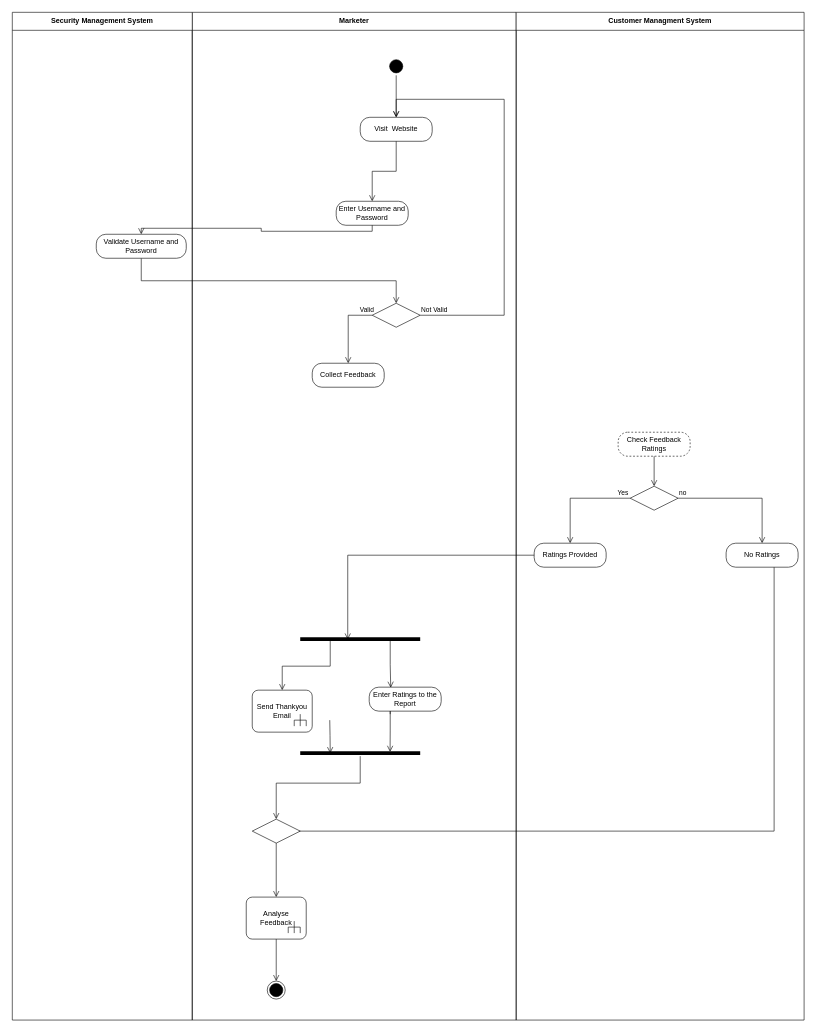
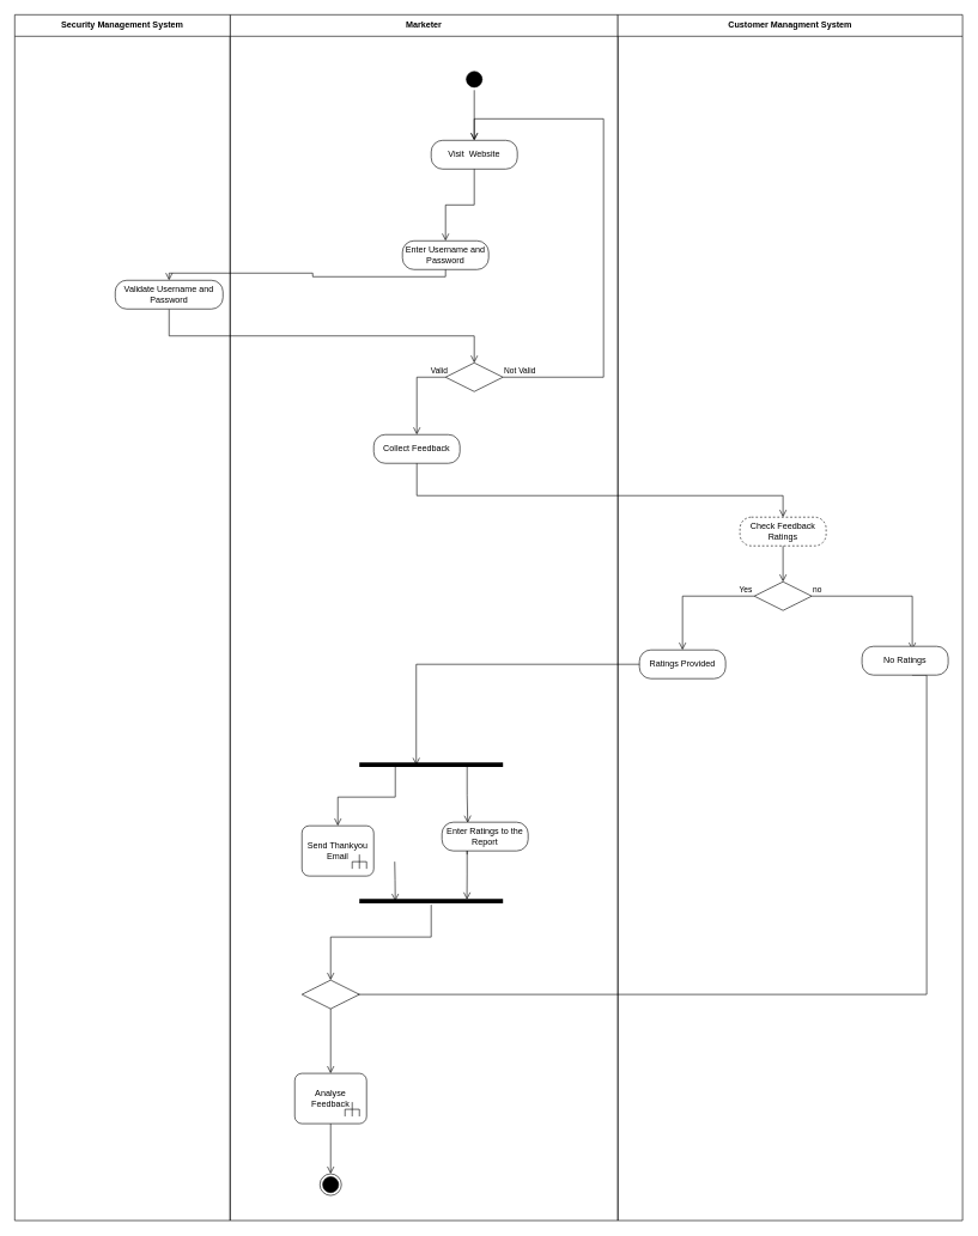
+ <mxCell id="14" value="" style="edgeStyle=orthogonalEdgeStyle;html=1;verticalAlign=bottom;endArrow=open;endSize=8;rounded=0;exitX=0.5;exitY=1;exitDx=0;exitDy=0;entryX=0.5;entryY=0;entryDx=0;entryDy=0;labelBackgroundColor=none;fontColor=default;" edge="1" parent="1" source="13" target="32"><mxGeometry relative="1" as="geometry"><mxPoint x="590" y="615" as="targetPoint" /><mxPoint x="630" y="535" as="sourcePoint" /><Array as="points"><mxPoint x="580" y="690" /><mxPoint x="1090" y="690" /></Array></mxGeometry></mxCell>
- <mxCell id="38" value="No Ratings" style="rounded=1;whiteSpace=wrap;html=1;arcSize=40;" vertex="1" parent="31"><mxGeometry x="350" y="885" width="120" height="40" as="geometry" /></mxCell>
+ <mxCell id="38" value="No Ratings" style="rounded=1;whiteSpace=wrap;html=1;arcSize=40;" vertex="1" parent="31"><mxGeometry x="340" y="880" width="120" height="40" as="geometry" /></mxCell>
